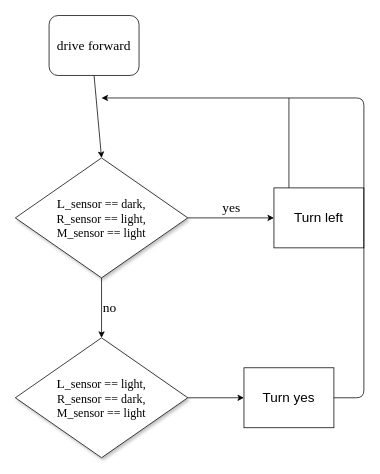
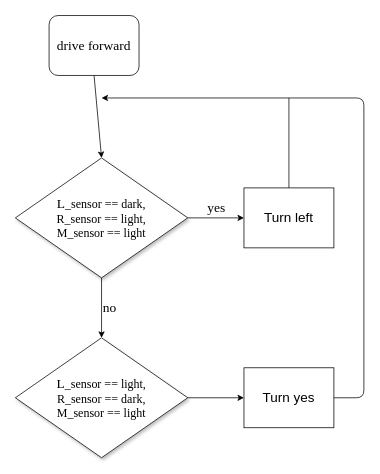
- <mxCell id="8" value="&lt;font style=&quot;font-size: 18px&quot;&gt;Turn left&lt;br&gt;&lt;/font&gt;" style="rounded=0;whiteSpace=wrap;html=1;" vertex="1" parent="1"><mxGeometry x="365" y="250" width="120" height="80" as="geometry" /></mxCell>
+ <mxCell id="8" value="&lt;font style=&quot;font-size: 18px&quot;&gt;Turn left&lt;br&gt;&lt;/font&gt;" style="rounded=0;whiteSpace=wrap;html=1;" vertex="1" parent="1"><mxGeometry x="325" y="250" width="120" height="80" as="geometry" /></mxCell>
